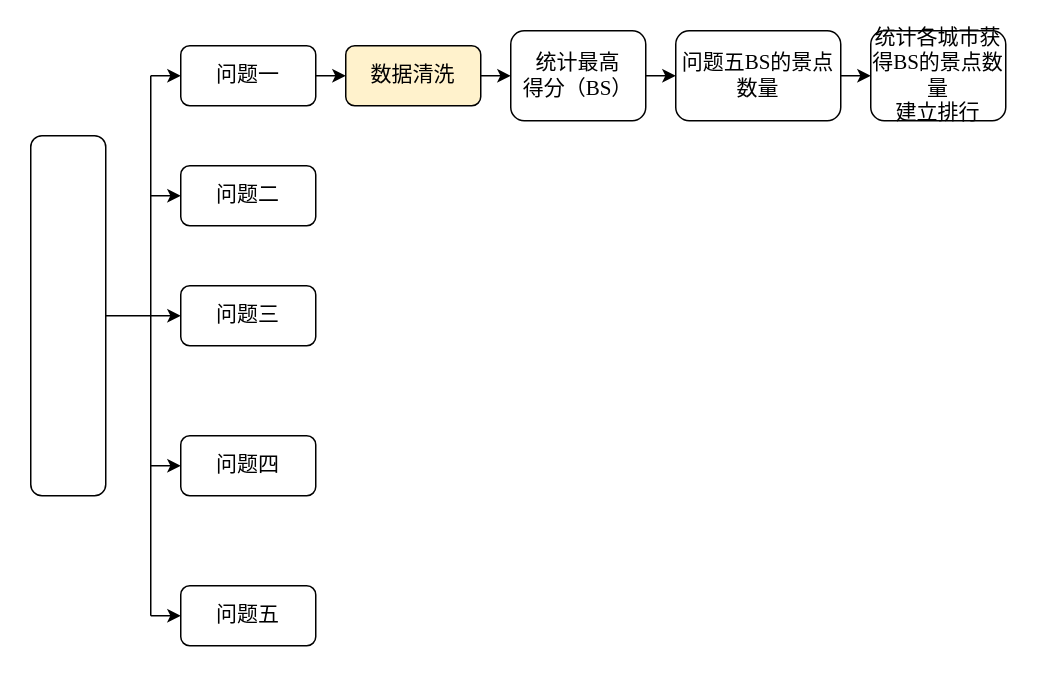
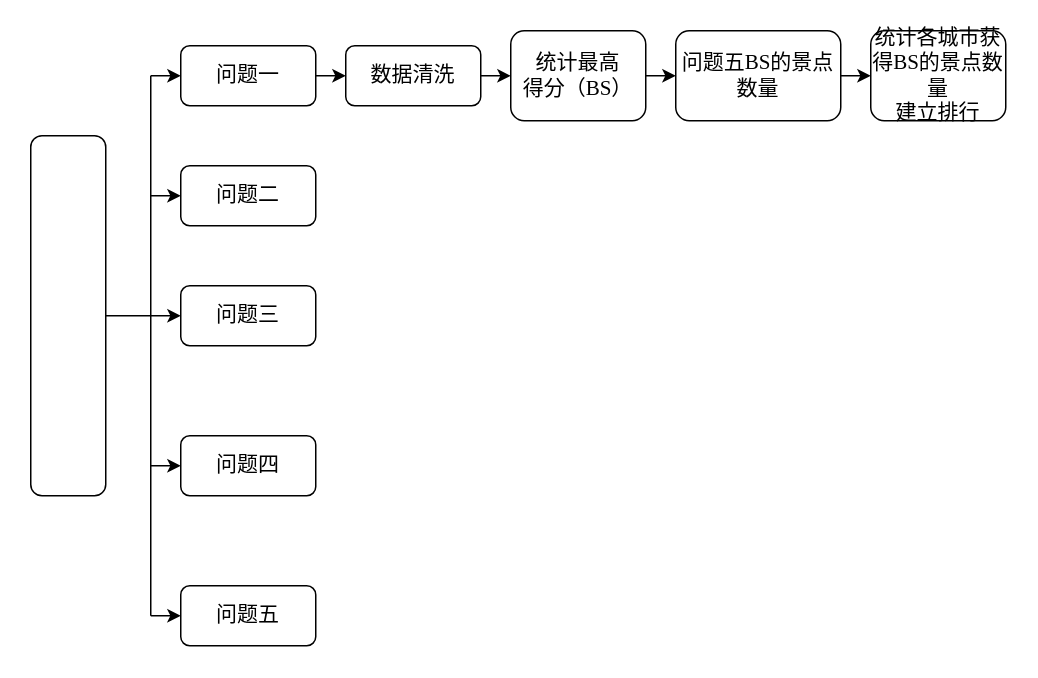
- <mxCell id="16" value="&lt;font style=&quot;font-size: 14px;&quot; face=&quot;宋体&quot;&gt;数据清洗&lt;/font&gt;" style="rounded=1;whiteSpace=wrap;html=1;fillColor=#fff2cc;" vertex="1" parent="1"><mxGeometry x="230" y="30" width="90" height="40" as="geometry" /></mxCell>
+ <mxCell id="16" value="&lt;font style=&quot;font-size: 14px;&quot; face=&quot;宋体&quot;&gt;数据清洗&lt;/font&gt;" style="rounded=1;whiteSpace=wrap;html=1;" vertex="1" parent="1"><mxGeometry x="230" y="30" width="90" height="40" as="geometry" /></mxCell>
